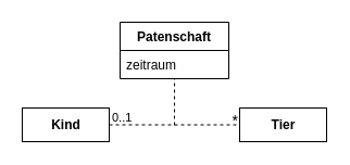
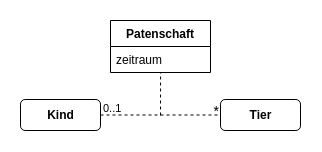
- <mxCell id="6" value="&lt;b&gt;Kind&lt;/b&gt;" style="html=1;" vertex="1" parent="1"><mxGeometry x="20" y="99" width="80" height="31" as="geometry" /></mxCell>
+ <mxCell id="6" value="&lt;b&gt;Kind&lt;/b&gt;" style="html=1;rounded=1;" vertex="1" parent="1"><mxGeometry x="20" y="99" width="80" height="31" as="geometry" /></mxCell>
- <mxCell id="2" value="&lt;b&gt;Tier&lt;/b&gt;" style="html=1;" vertex="1" parent="1"><mxGeometry x="220" y="99" width="80" height="31" as="geometry" /></mxCell>
+ <mxCell id="2" value="&lt;b&gt;Tier&lt;/b&gt;" style="html=1;rounded=1;" vertex="1" parent="1"><mxGeometry x="220" y="99" width="80" height="31" as="geometry" /></mxCell>
